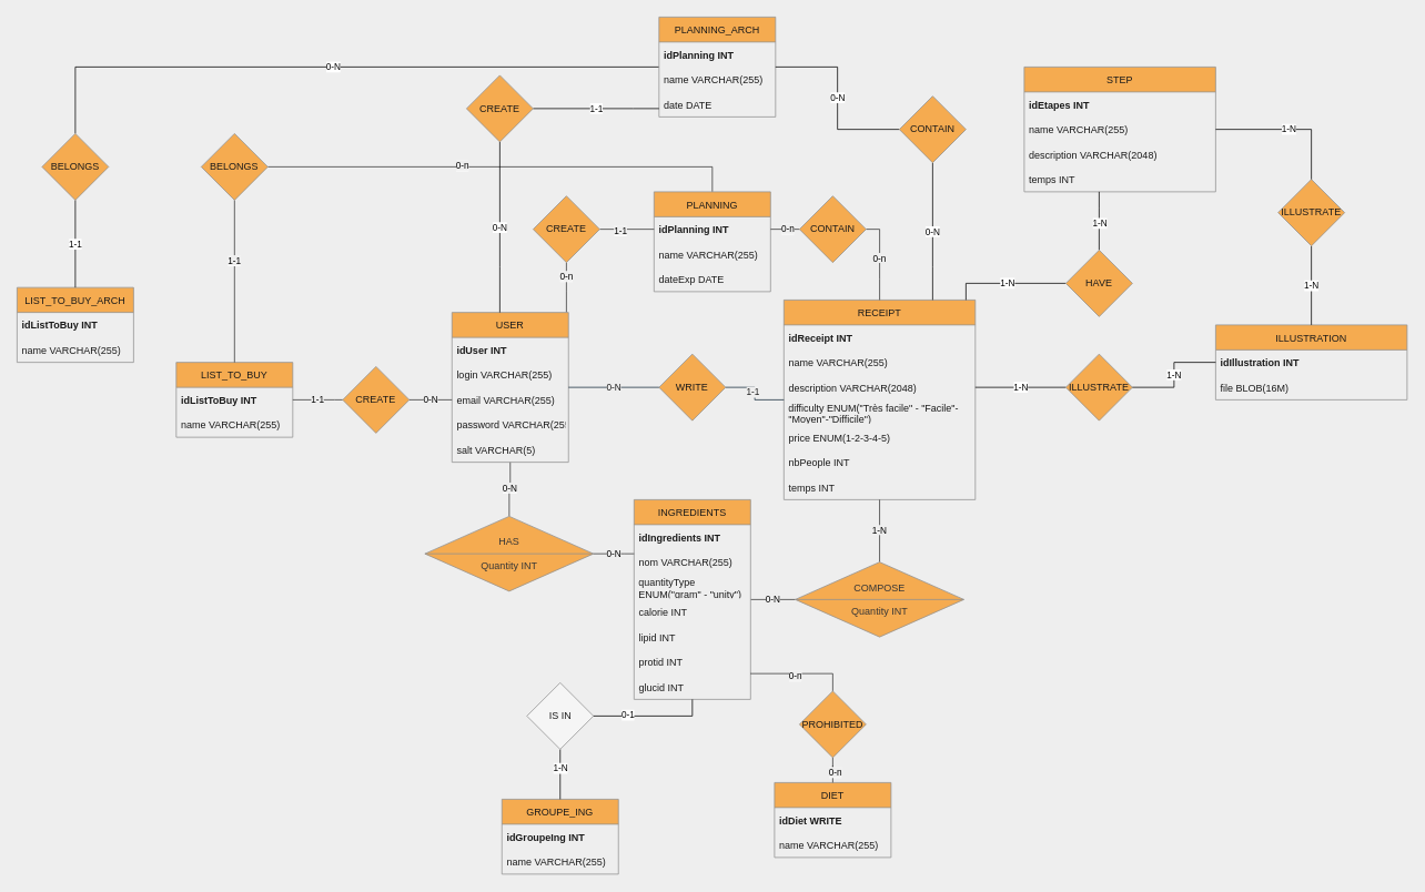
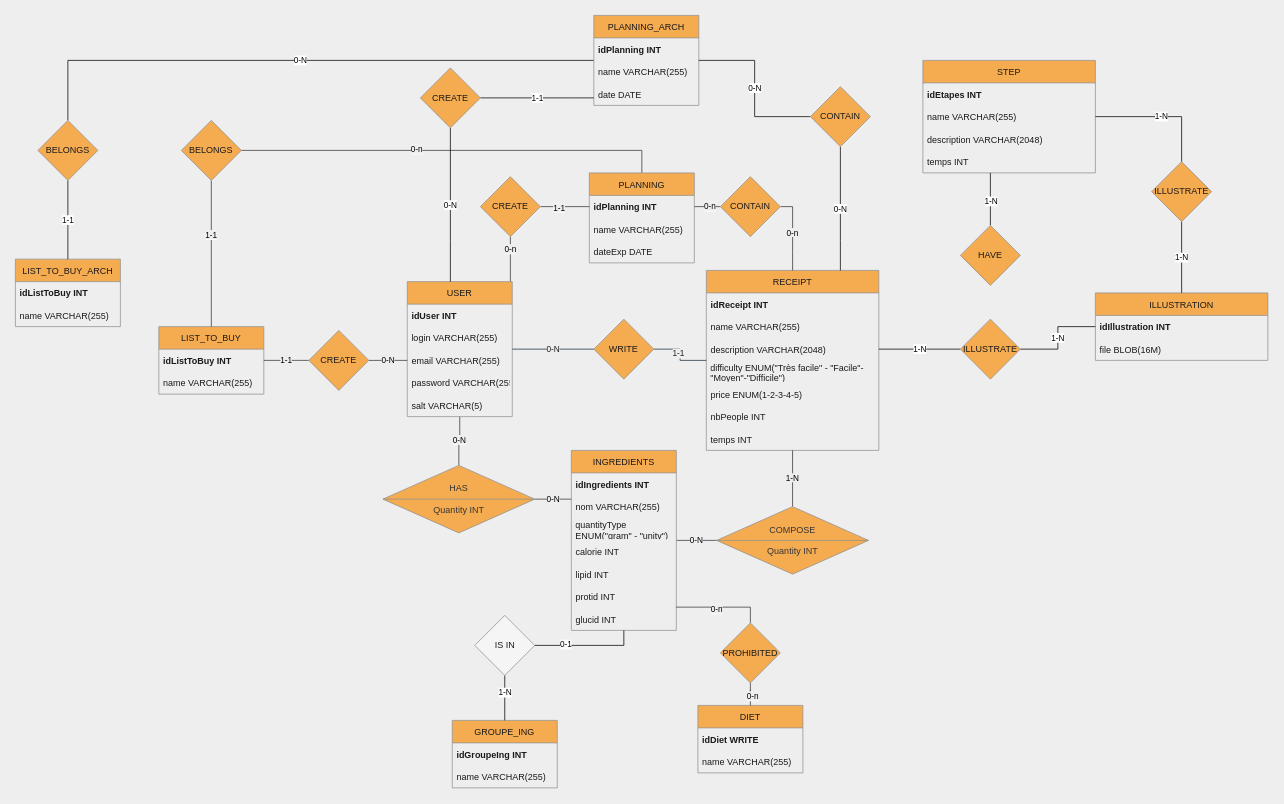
- <mxCell id="73" value="&lt;span style=&quot;background-color: rgb(255 , 255 , 255)&quot;&gt;&lt;font color=&quot;#000000&quot;&gt;1-N&lt;/font&gt;&lt;/span&gt;" style="edgeStyle=orthogonalEdgeStyle;rounded=0;orthogonalLoop=1;jettySize=auto;html=1;strokeColor=#050505;endArrow=none;endFill=0;" parent="1" source="76" target="2" edge="1"><mxGeometry relative="1" as="geometry"><Array as="points"><mxPoint x="1160" y="340" /></Array></mxGeometry></mxCell>
